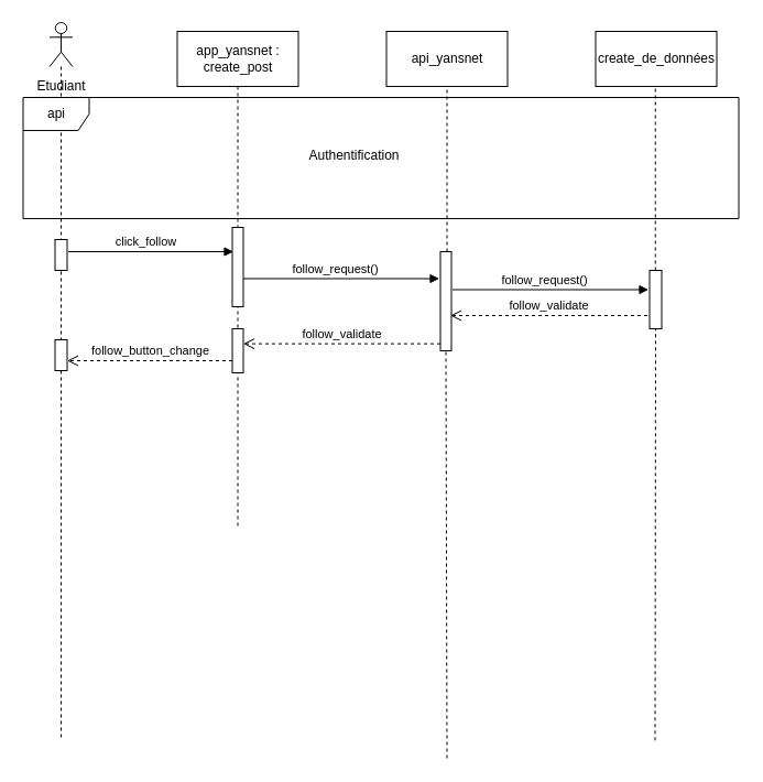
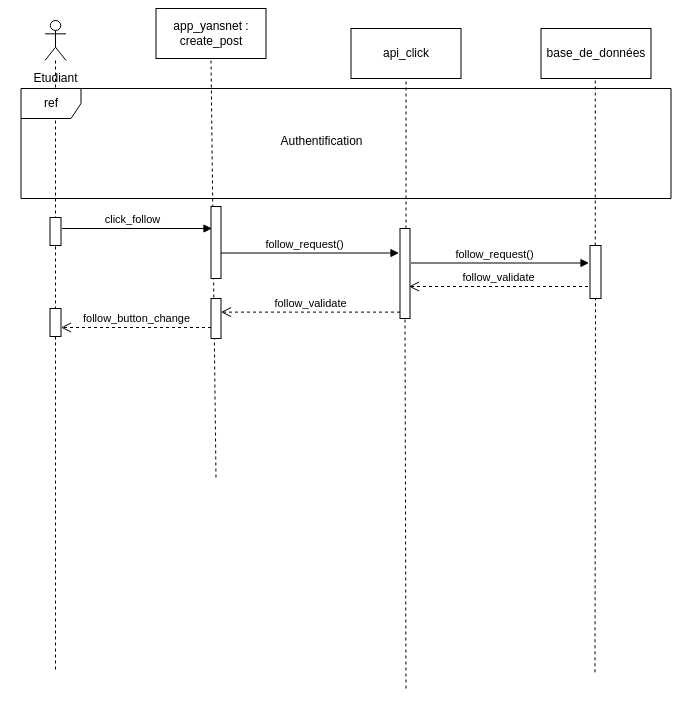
- <mxCell id="2" value="app_yansnet :&lt;div&gt;create_post&lt;/div&gt;" style="html=1;whiteSpace=wrap;" vertex="1" parent="1"><mxGeometry x="160.5" y="28" width="110" height="50" as="geometry" /></mxCell>
+ <mxCell id="2" value="app_yansnet :&lt;div&gt;create_post&lt;/div&gt;" style="html=1;whiteSpace=wrap;" vertex="1" parent="1"><mxGeometry x="155.5" y="8" width="110" height="50" as="geometry" /></mxCell>
- <mxCell id="3" value="api_yansnet" style="html=1;whiteSpace=wrap;" vertex="1" parent="1"><mxGeometry x="350.5" y="28" width="110" height="50" as="geometry" /></mxCell>
+ <mxCell id="3" value="api_click" style="html=1;whiteSpace=wrap;" vertex="1" parent="1"><mxGeometry x="350.5" y="28" width="110" height="50" as="geometry" /></mxCell>
- <mxCell id="4" value="create_de_données" style="html=1;whiteSpace=wrap;" vertex="1" parent="1"><mxGeometry x="540.5" y="28" width="110" height="50" as="geometry" /></mxCell>
+ <mxCell id="4" value="base_de_données" style="html=1;whiteSpace=wrap;" vertex="1" parent="1"><mxGeometry x="540.5" y="28" width="110" height="50" as="geometry" /></mxCell>
- <mxCell id="14" value="api" style="shape=umlFrame;whiteSpace=wrap;html=1;pointerEvents=0;fillColor=#FFFFFF;" vertex="1" parent="1"><mxGeometry x="20.5" y="88" width="650" height="110" as="geometry" /></mxCell>
+ <mxCell id="14" value="ref" style="shape=umlFrame;whiteSpace=wrap;html=1;pointerEvents=0;fillColor=#FFFFFF;" vertex="1" parent="1"><mxGeometry x="20.5" y="88" width="650" height="110" as="geometry" /></mxCell>
